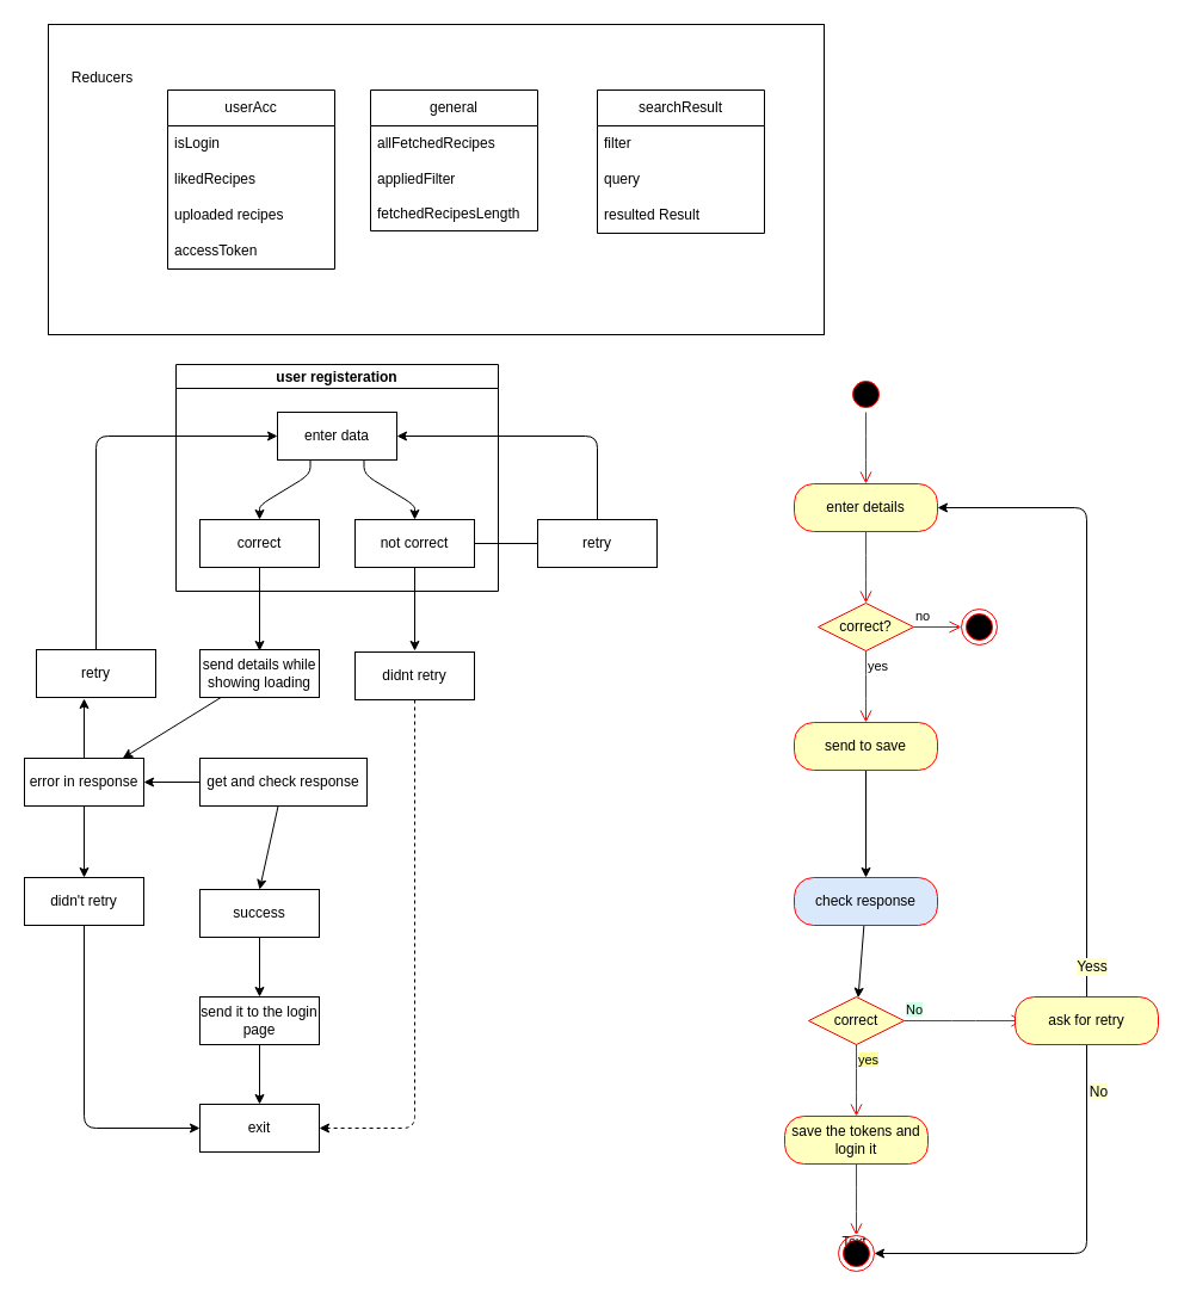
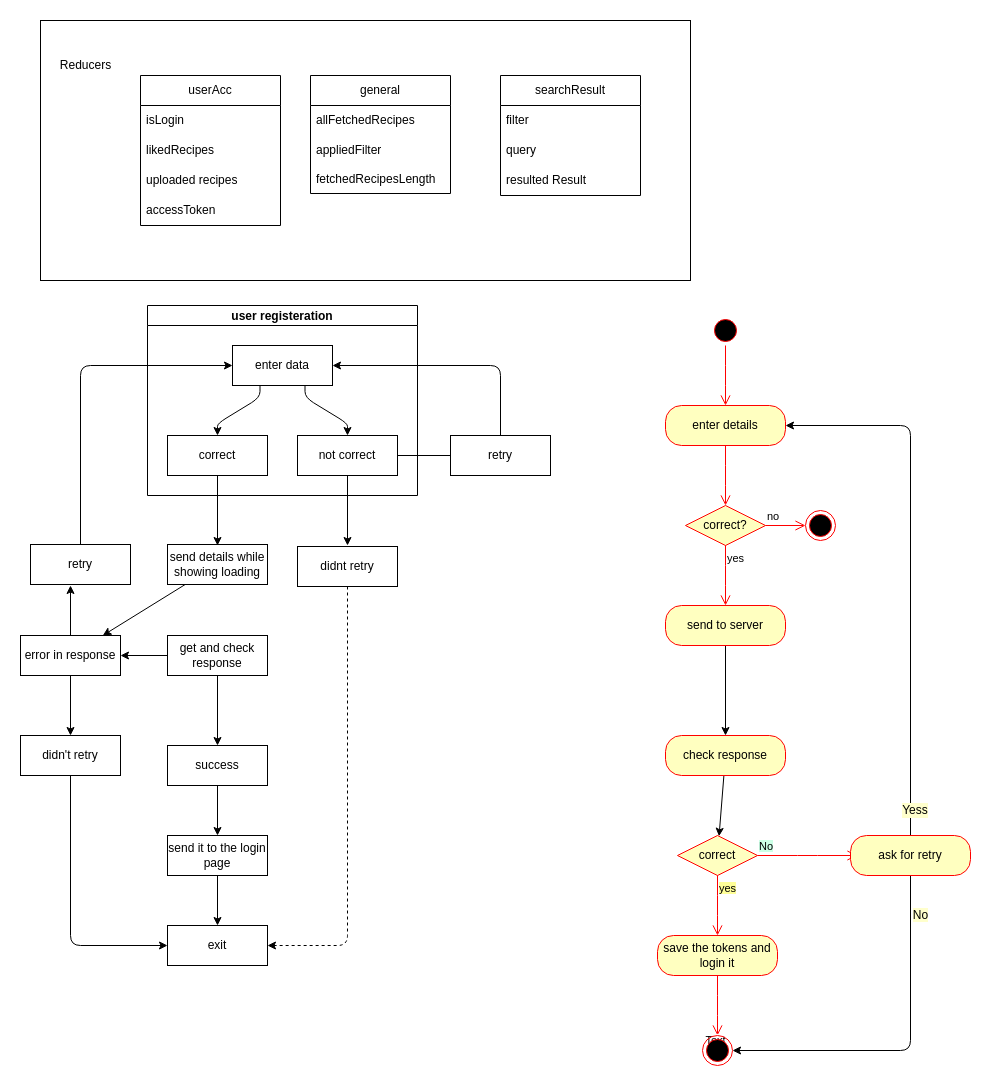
- <mxCell id="56" value="send to save" style="rounded=1;whiteSpace=wrap;html=1;arcSize=40;fontColor=#000000;fillColor=#ffffc0;strokeColor=#ff0000;" vertex="1" parent="1"><mxGeometry x="665" y="605" width="120" height="40" as="geometry" /></mxCell>
+ <mxCell id="56" value="send to server" style="rounded=1;whiteSpace=wrap;html=1;arcSize=40;fontColor=#000000;fillColor=#ffffc0;strokeColor=#ff0000;" vertex="1" parent="1"><mxGeometry x="665" y="605" width="120" height="40" as="geometry" /></mxCell>
- <mxCell id="29" value="get and check response" style="whiteSpace=wrap;html=1;" vertex="1" parent="1"><mxGeometry x="167" y="635" width="140" height="40" as="geometry" /></mxCell>
+ <mxCell id="29" value="get and check response" style="whiteSpace=wrap;html=1;" vertex="1" parent="1"><mxGeometry x="167" y="635" width="100" height="40" as="geometry" /></mxCell>
- <mxCell id="58" value="check response" style="rounded=1;whiteSpace=wrap;html=1;arcSize=40;fontColor=#000000;fillColor=#dae8fc;strokeColor=#ff0000;" vertex="1" parent="1"><mxGeometry x="665" y="735" width="120" height="40" as="geometry" /></mxCell>
+ <mxCell id="58" value="check response" style="rounded=1;whiteSpace=wrap;html=1;arcSize=40;fontColor=#000000;fillColor=#ffffc0;strokeColor=#ff0000;" vertex="1" parent="1"><mxGeometry x="665" y="735" width="120" height="40" as="geometry" /></mxCell>
